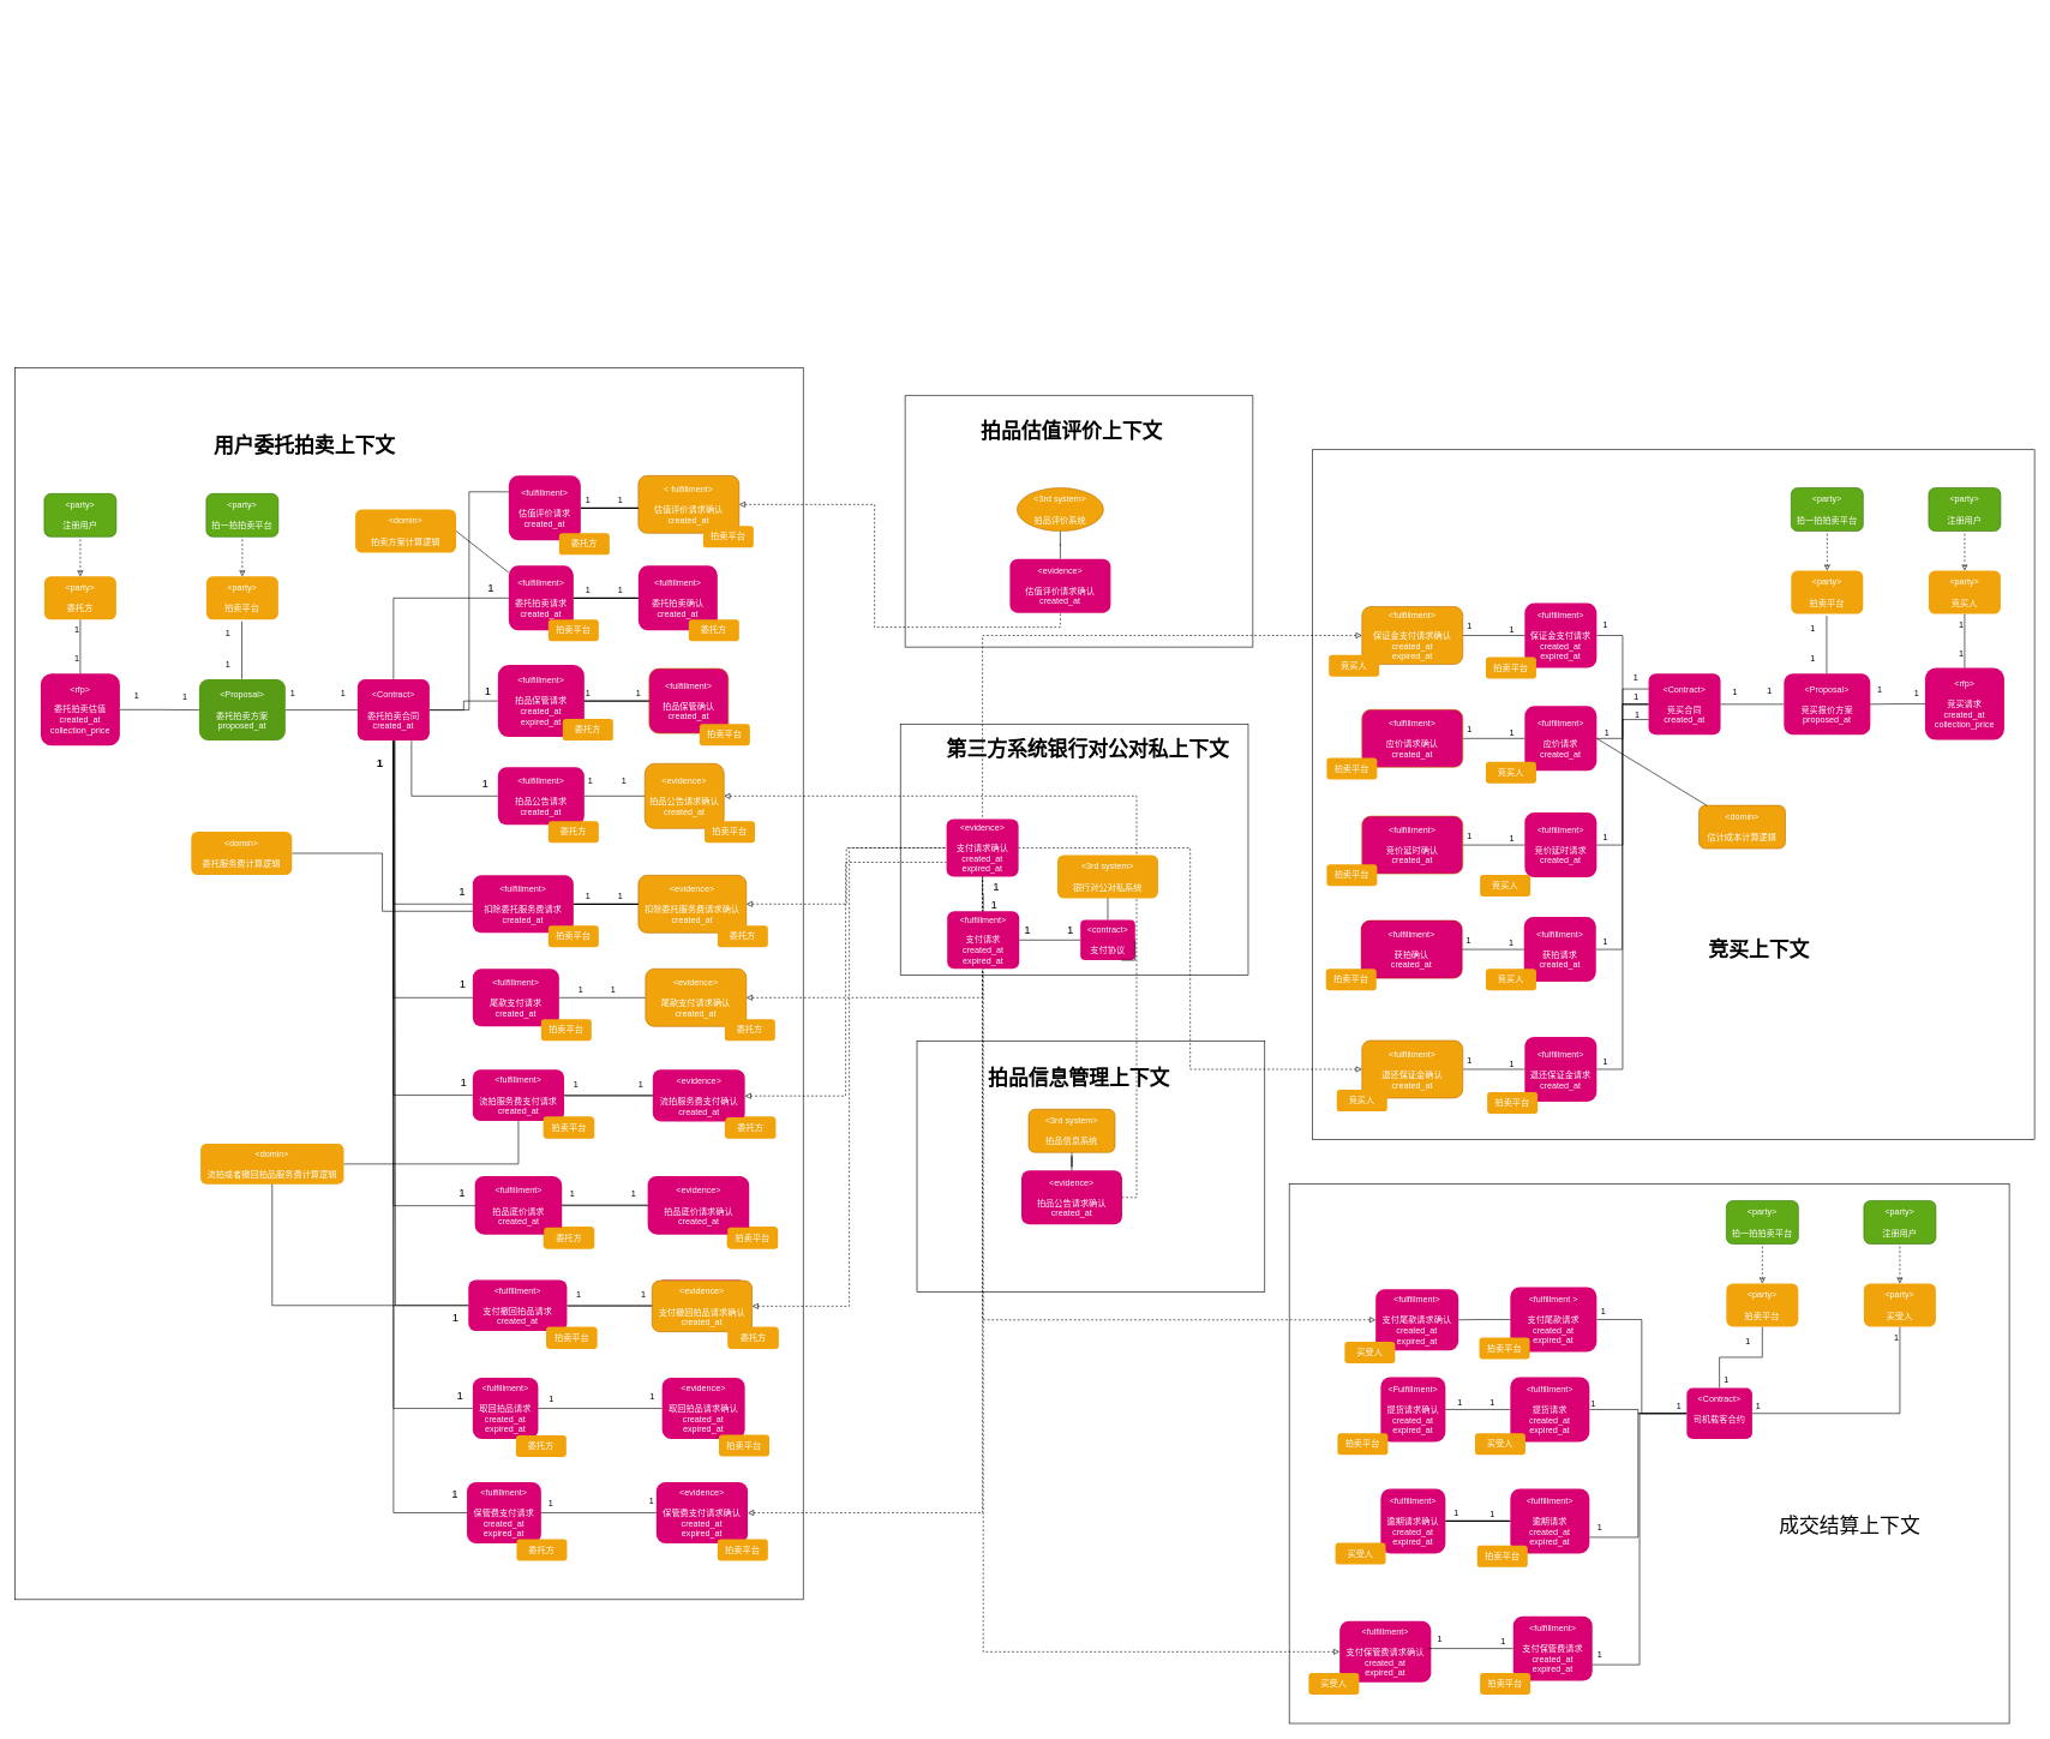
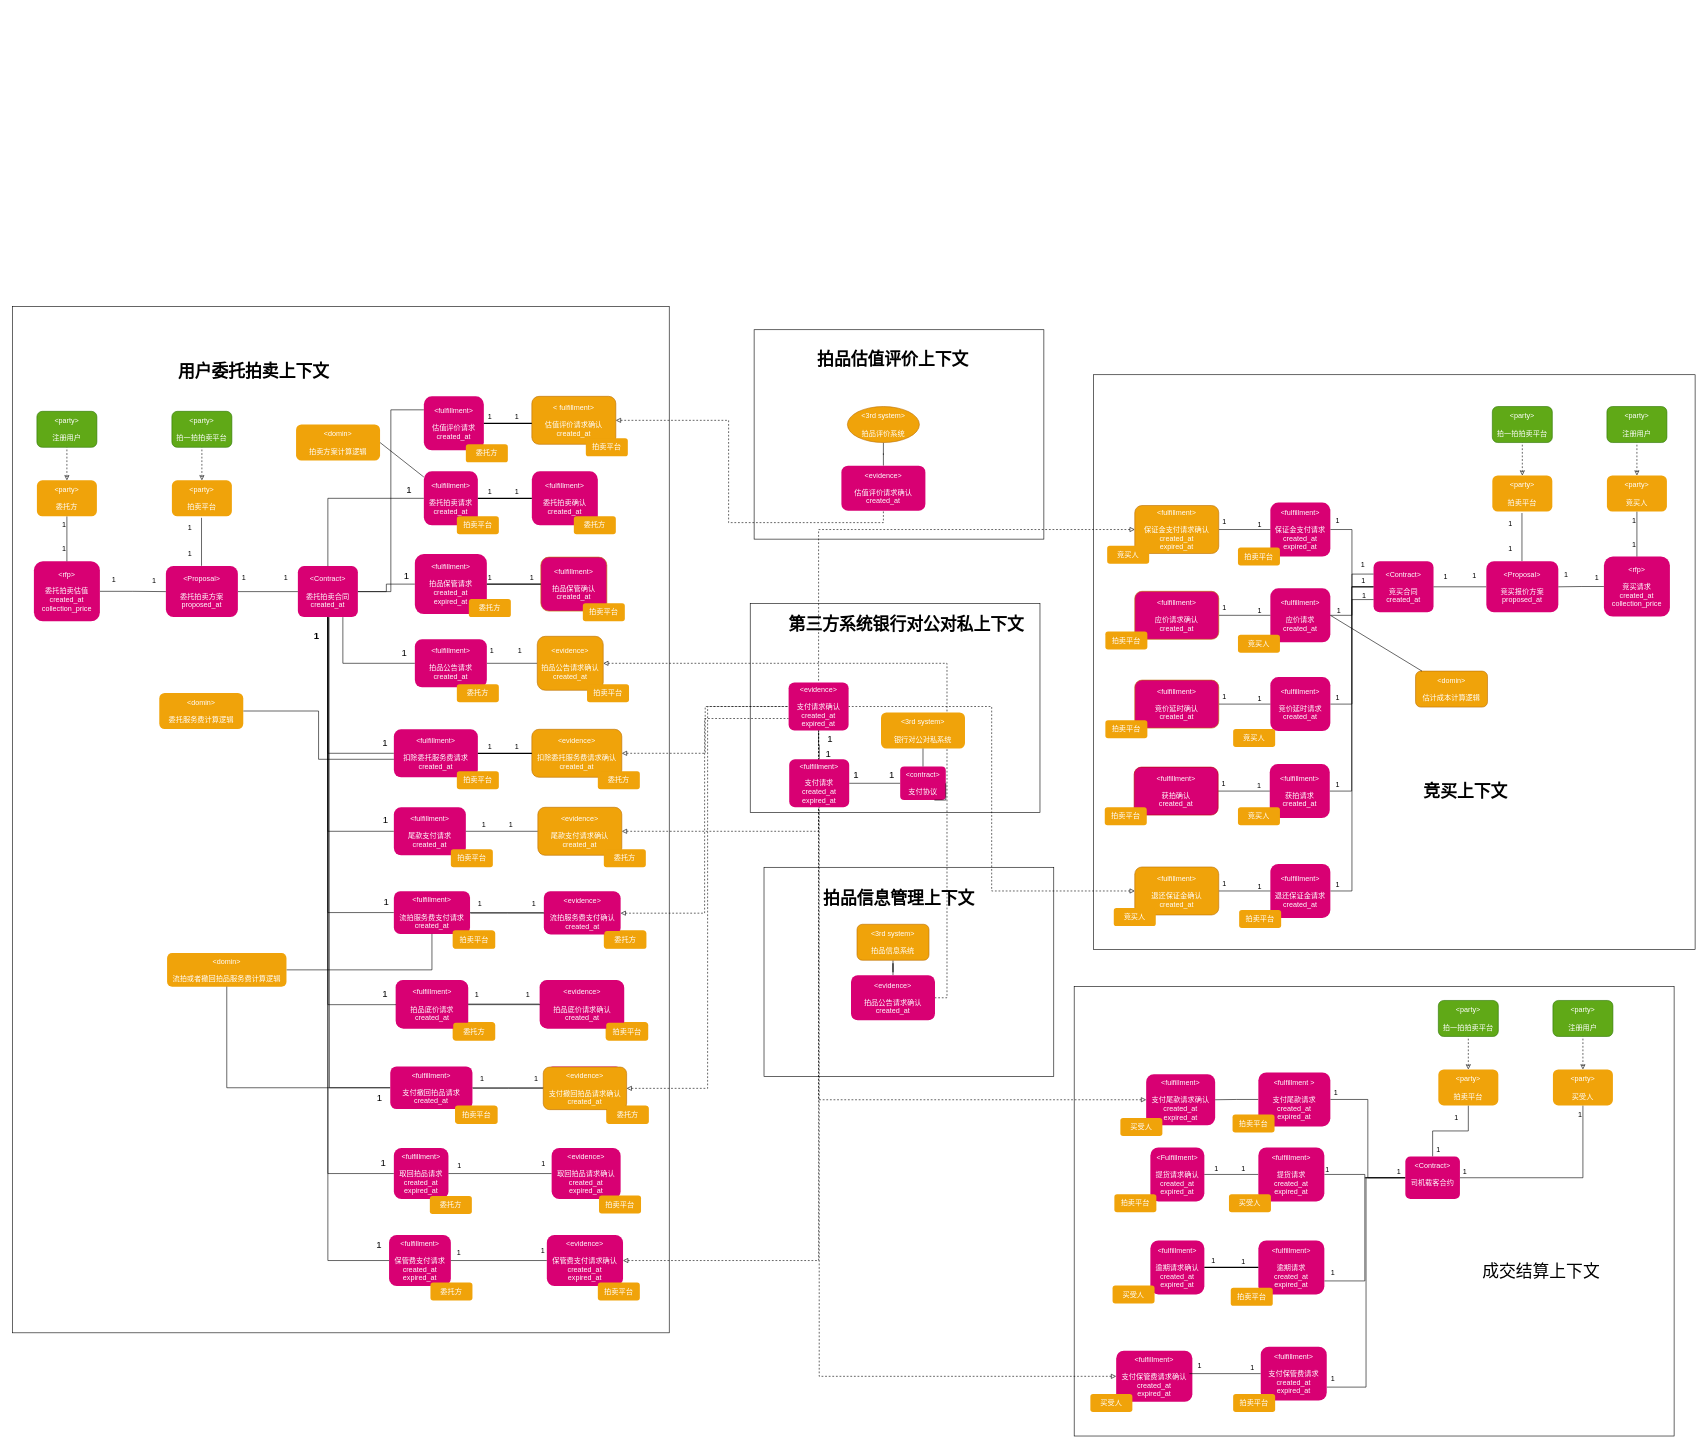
- <mxCell id="12" value="&amp;lt;Proposal&amp;gt;&lt;br&gt;&lt;br&gt;&lt;span id=&quot;docs-internal-guid-30c552a8-7fff-c146-13df-889dcf74978a&quot;&gt;&lt;span style=&quot;font-family: &amp;quot;Noto Sans SC&amp;quot;, sans-serif; background-color: transparent; font-variant-numeric: normal; font-variant-east-asian: normal; vertical-align: baseline;&quot;&gt;&lt;font style=&quot;font-size: 12px;&quot;&gt;委托拍卖方案&lt;br&gt;proposed_at&lt;br&gt;&lt;/font&gt;&lt;/span&gt;&lt;/span&gt;" style="rounded=1;whiteSpace=wrap;html=1;fillColor=#589c15;fontColor=#ffffff;strokeColor=none;" parent="1" vertex="1"><mxGeometry x="276" y="943" width="120" height="85" as="geometry" /></mxCell>
+ <mxCell id="12" value="&amp;lt;Proposal&amp;gt;&lt;br&gt;&lt;br&gt;&lt;span id=&quot;docs-internal-guid-30c552a8-7fff-c146-13df-889dcf74978a&quot;&gt;&lt;span style=&quot;font-family: &amp;quot;Noto Sans SC&amp;quot;, sans-serif; background-color: transparent; font-variant-numeric: normal; font-variant-east-asian: normal; vertical-align: baseline;&quot;&gt;&lt;font style=&quot;font-size: 12px;&quot;&gt;委托拍卖方案&lt;br&gt;proposed_at&lt;br&gt;&lt;/font&gt;&lt;/span&gt;&lt;/span&gt;" style="rounded=1;whiteSpace=wrap;html=1;fillColor=#d80073;fontColor=#ffffff;strokeColor=none;" parent="1" vertex="1"><mxGeometry x="276" y="943" width="120" height="85" as="geometry" /></mxCell>
